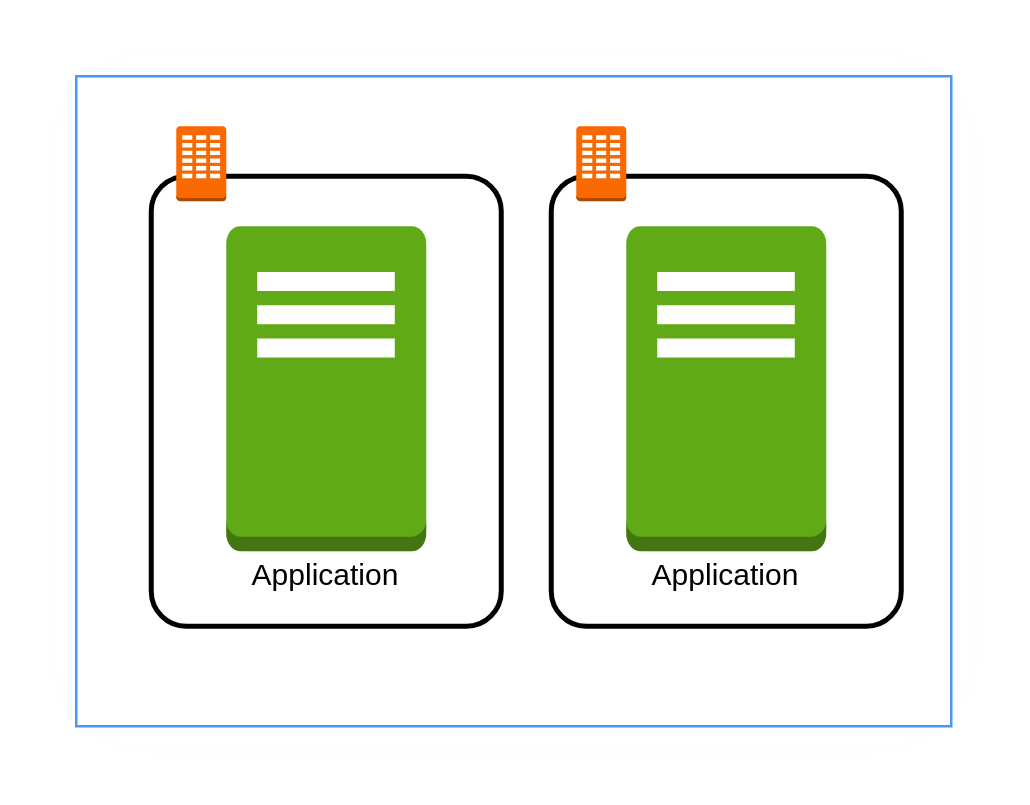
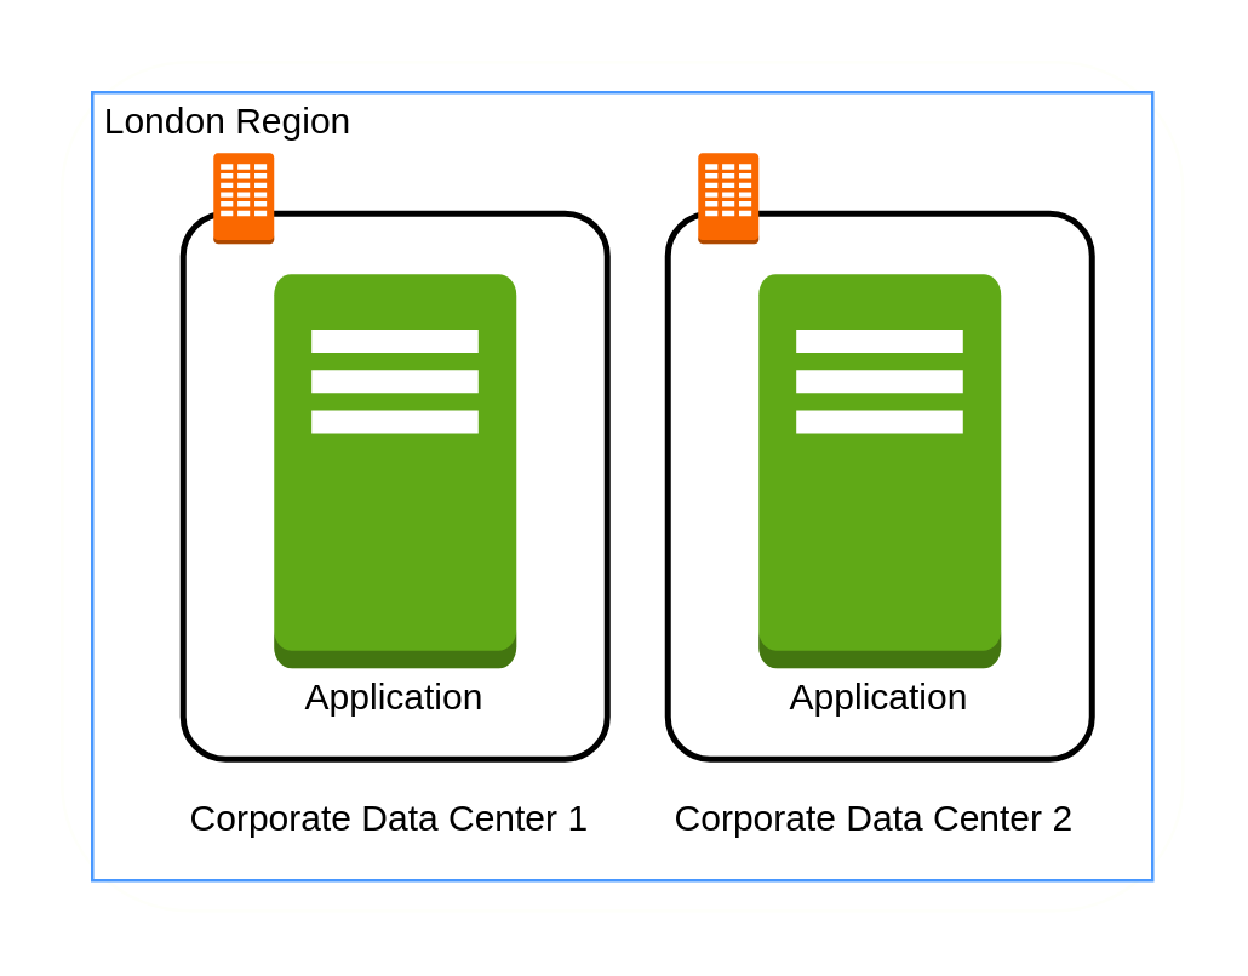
+ <mxCell id="9" value="London Region" style="text;html=1;strokeColor=none;fillColor=none;align=center;verticalAlign=middle;whiteSpace=wrap;rounded=0;" parent="1" vertex="1"><mxGeometry x="30" y="30" width="90" height="20" as="geometry" /></mxCell>
+ <mxCell id="6" value="Corporate Data Center 1&amp;nbsp;" style="text;html=1;strokeColor=none;fillColor=none;align=center;verticalAlign=middle;whiteSpace=wrap;rounded=0;" parent="1" vertex="1"><mxGeometry x="60" y="260" width="140" height="20" as="geometry" /></mxCell>
+ <mxCell id="14" value="Corporate Data Center 2&amp;nbsp;" style="text;html=1;strokeColor=none;fillColor=none;align=center;verticalAlign=middle;whiteSpace=wrap;rounded=0;" parent="1" vertex="1"><mxGeometry x="220" y="260" width="140" height="20" as="geometry" /></mxCell>
